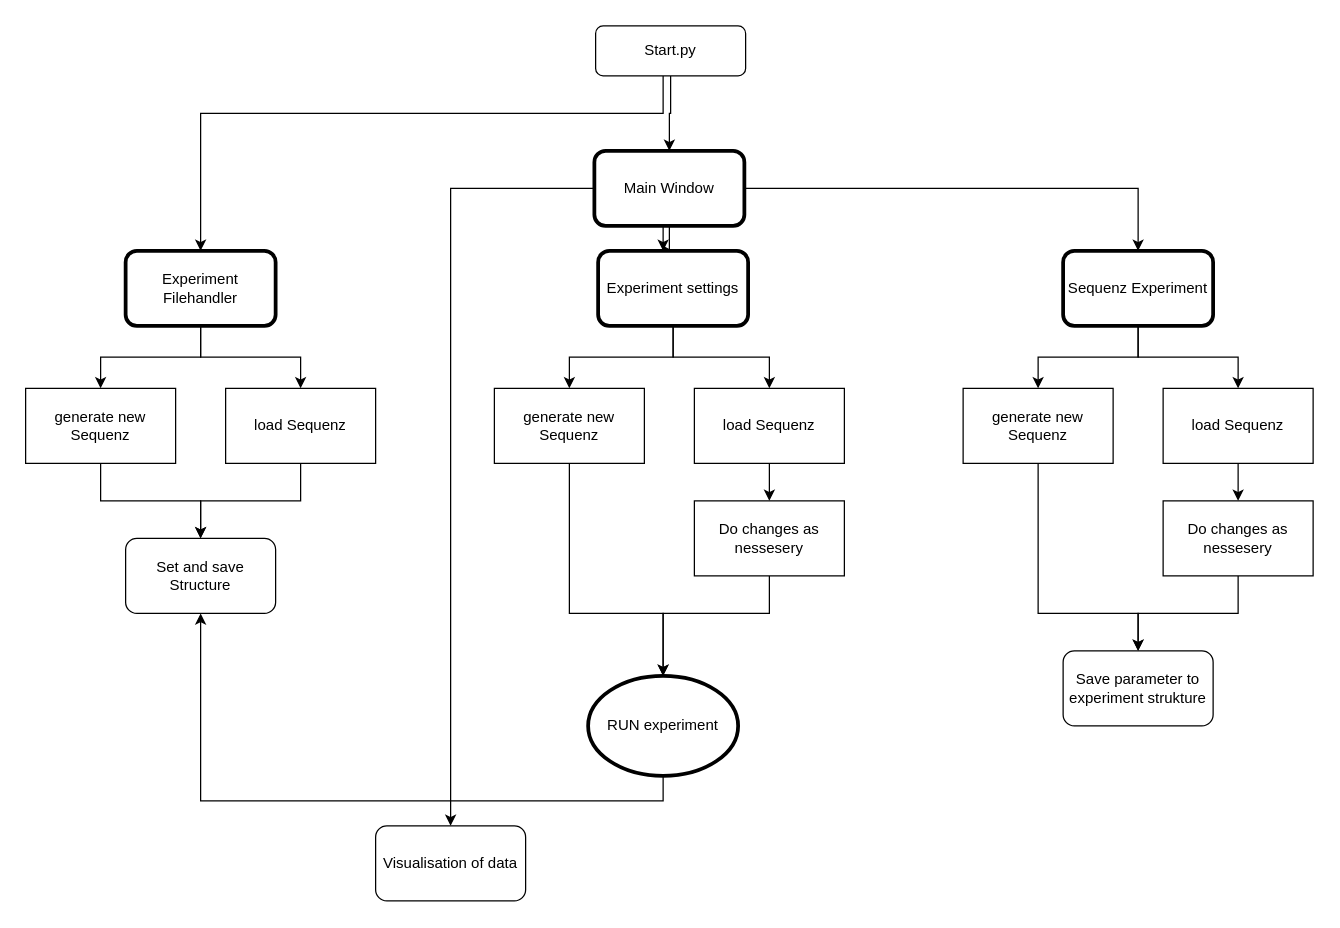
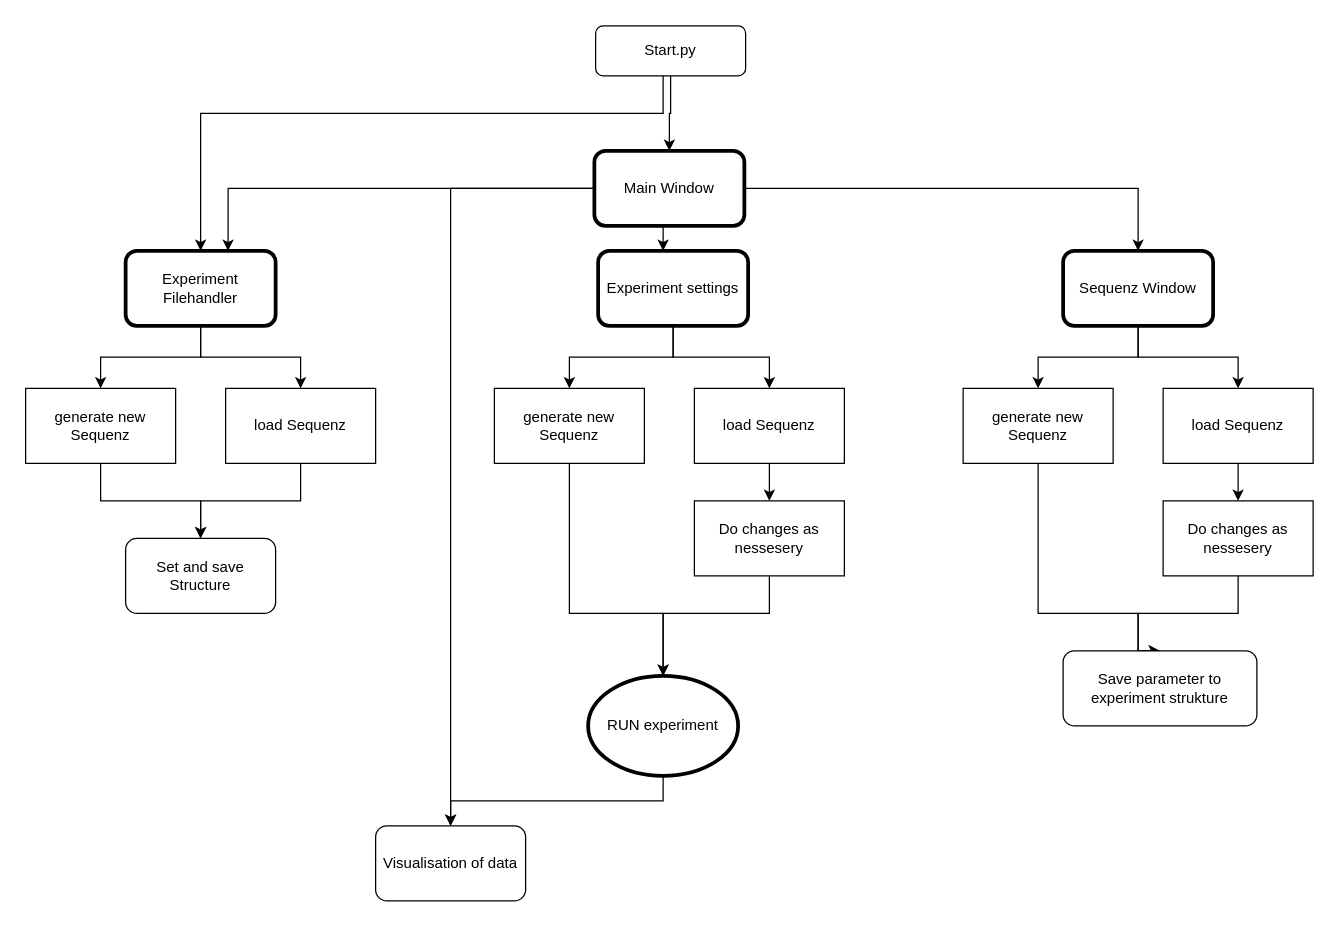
- <mxCell id="7" style="edgeStyle=orthogonalEdgeStyle;rounded=0;orthogonalLoop=1;jettySize=auto;html=1;fontFamily=Helvetica;fontSize=12;fontColor=default;" edge="1" parent="1" source="9" target="32"><mxGeometry relative="1" as="geometry"><mxPoint x="280" y="200" as="targetPoint" /></mxGeometry></mxCell>
+ <mxCell id="7" style="edgeStyle=orthogonalEdgeStyle;rounded=0;orthogonalLoop=1;jettySize=auto;html=1;fontFamily=Helvetica;fontSize=12;fontColor=default;entryX=0.683;entryY=0;entryDx=0;entryDy=0;entryPerimeter=0;" edge="1" parent="1" source="9" target="22"><mxGeometry relative="1" as="geometry"><mxPoint x="280" y="200" as="targetPoint" /></mxGeometry></mxCell>
- <mxCell id="12" value="Sequenz Experiment" style="rounded=1;whiteSpace=wrap;html=1;strokeWidth=3;" vertex="1" parent="1"><mxGeometry x="850" y="200" width="120" height="60" as="geometry" /></mxCell>
+ <mxCell id="12" value="Sequenz Window" style="rounded=1;whiteSpace=wrap;html=1;strokeWidth=3;" vertex="1" parent="1"><mxGeometry x="850" y="200" width="120" height="60" as="geometry" /></mxCell>
- <mxCell id="19" value="Save parameter to experiment strukture" style="rounded=1;whiteSpace=wrap;html=1;gradientColor=none;" vertex="1" parent="1"><mxGeometry x="850" y="520" width="120" height="60" as="geometry" /></mxCell>
+ <mxCell id="19" value="Save parameter to experiment strukture" style="rounded=1;whiteSpace=wrap;html=1;gradientColor=none;" vertex="1" parent="1"><mxGeometry x="850" y="520" width="155" height="60" as="geometry" /></mxCell>
- <mxCell id="28" style="edgeStyle=orthogonalEdgeStyle;rounded=0;orthogonalLoop=1;jettySize=auto;html=1;fontFamily=Helvetica;fontSize=12;fontColor=default;exitX=0.5;exitY=1;exitDx=0;exitDy=0;" edge="1" parent="1" source="29" target="27"><mxGeometry relative="1" as="geometry" /></mxCell>
+ <mxCell id="28" style="edgeStyle=orthogonalEdgeStyle;rounded=0;orthogonalLoop=1;jettySize=auto;html=1;entryX=0.5;entryY=0;entryDx=0;entryDy=0;fontFamily=Helvetica;fontSize=12;fontColor=default;exitX=0.5;exitY=1;exitDx=0;exitDy=0;" edge="1" parent="1" source="29" target="39"><mxGeometry relative="1" as="geometry" /></mxCell>
